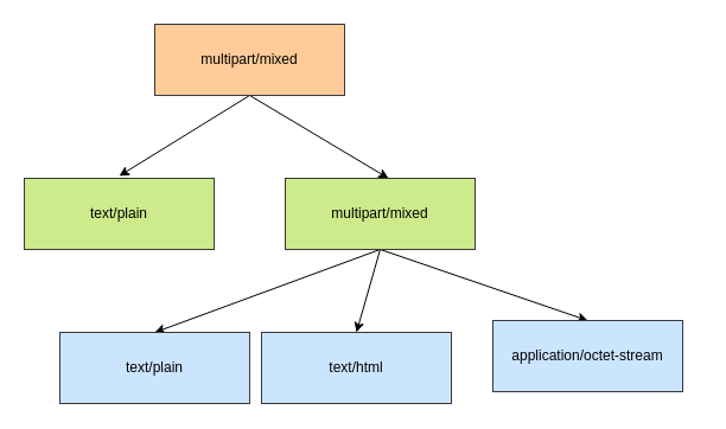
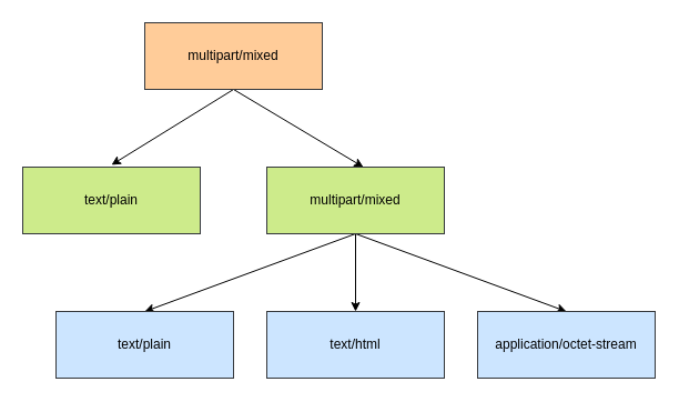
- <mxCell id="12" value="application/octet-stream" style="rounded=0;whiteSpace=wrap;html=1;fillColor=#cce5ff;strokeColor=#36393d;" vertex="1" parent="1"><mxGeometry x="415" y="270" width="160" height="60" as="geometry" /></mxCell>
+ <mxCell id="12" value="application/octet-stream" style="rounded=0;whiteSpace=wrap;html=1;fillColor=#cce5ff;strokeColor=#36393d;" vertex="1" parent="1"><mxGeometry x="430" y="280" width="160" height="60" as="geometry" /></mxCell>
- <mxCell id="11" value="text/html" style="rounded=0;whiteSpace=wrap;html=1;fillColor=#cce5ff;strokeColor=#36393d;" vertex="1" parent="1"><mxGeometry x="220" y="280" width="160" height="60" as="geometry" /></mxCell>
+ <mxCell id="11" value="text/html" style="rounded=0;whiteSpace=wrap;html=1;fillColor=#cce5ff;strokeColor=#36393d;" vertex="1" parent="1"><mxGeometry x="240" y="280" width="160" height="60" as="geometry" /></mxCell>
